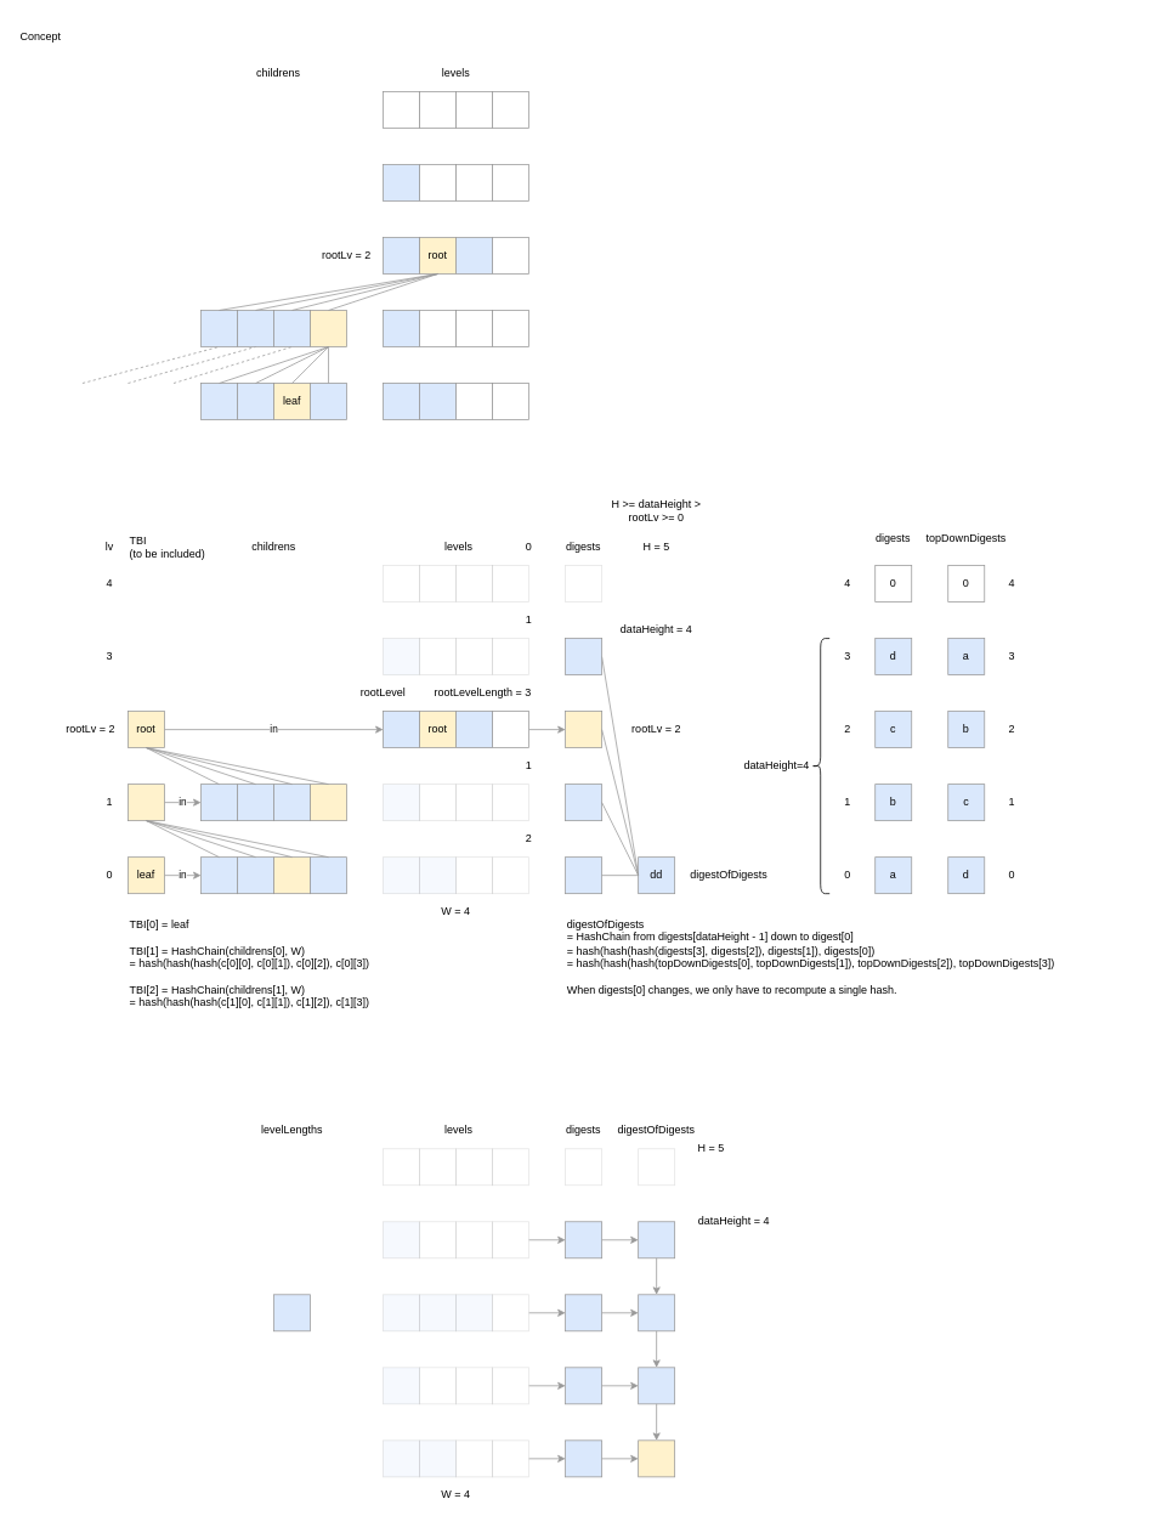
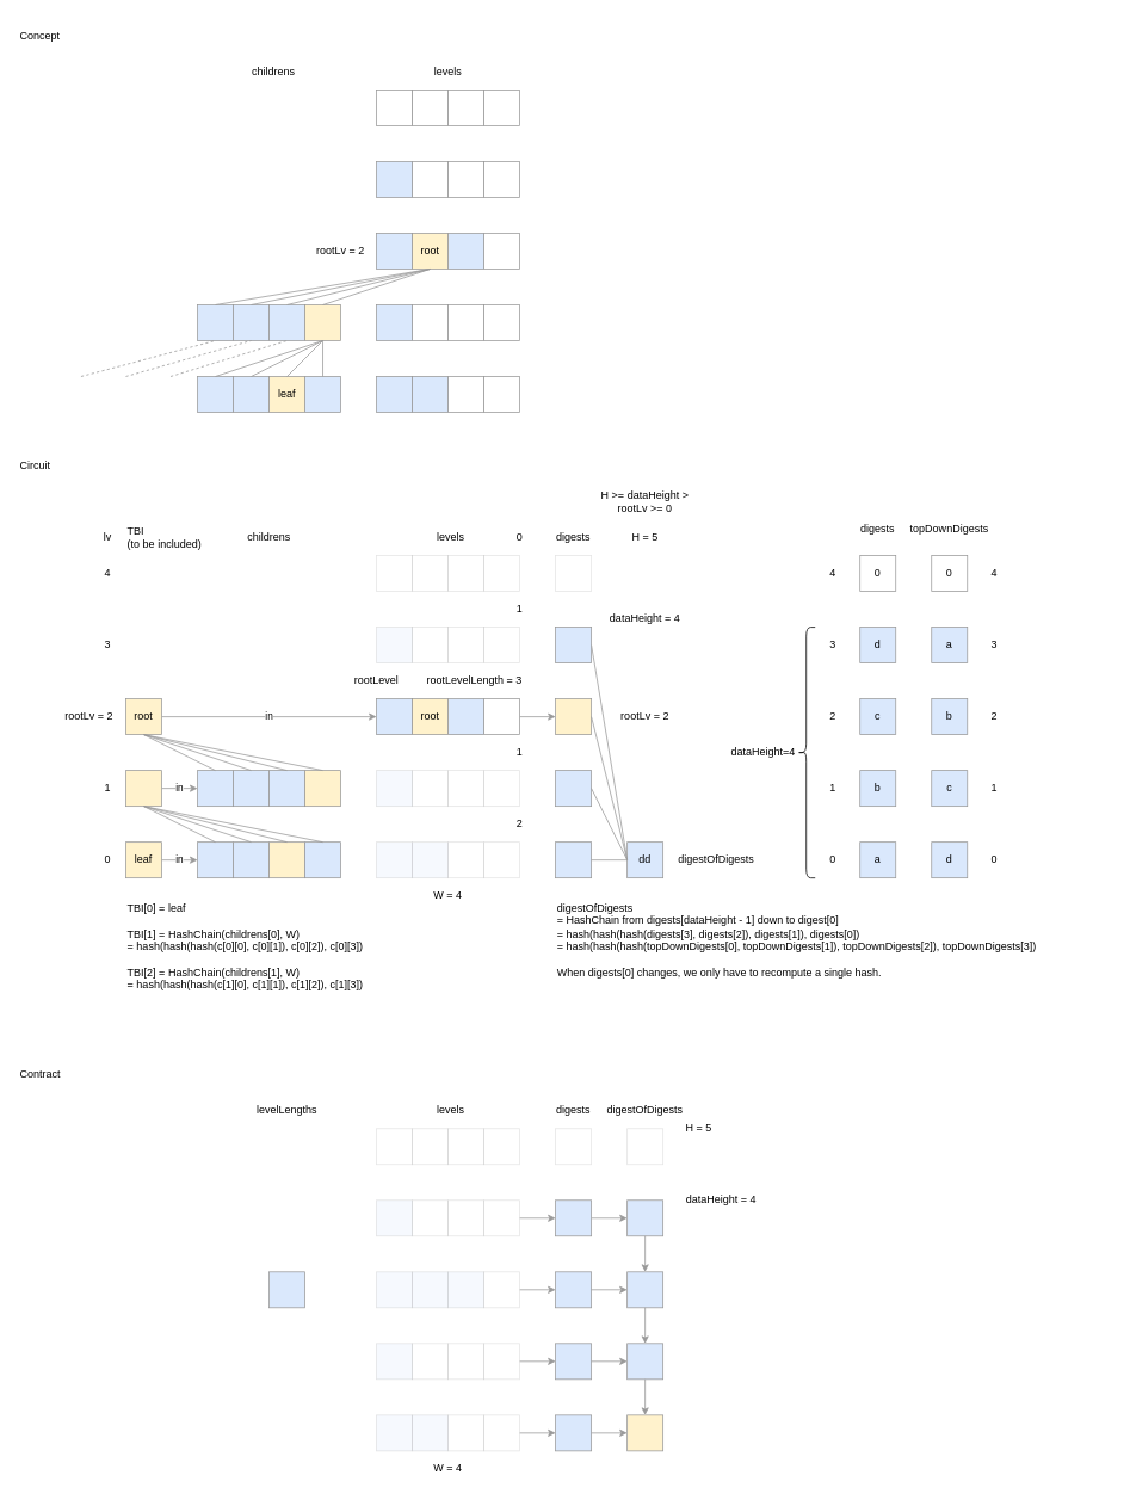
+ <mxCell id="75" value="Circuit" style="text;html=1;strokeColor=none;fillColor=none;align=left;verticalAlign=middle;whiteSpace=wrap;rounded=0;" parent="1" vertex="1"><mxGeometry x="20" y="500" width="70" height="40" as="geometry" /></mxCell>
+ <mxCell id="193" value="Contract" style="text;html=1;strokeColor=none;fillColor=none;align=left;verticalAlign=middle;whiteSpace=wrap;rounded=0;" parent="1" vertex="1"><mxGeometry x="20" y="1180" width="70" height="40" as="geometry" /></mxCell>
